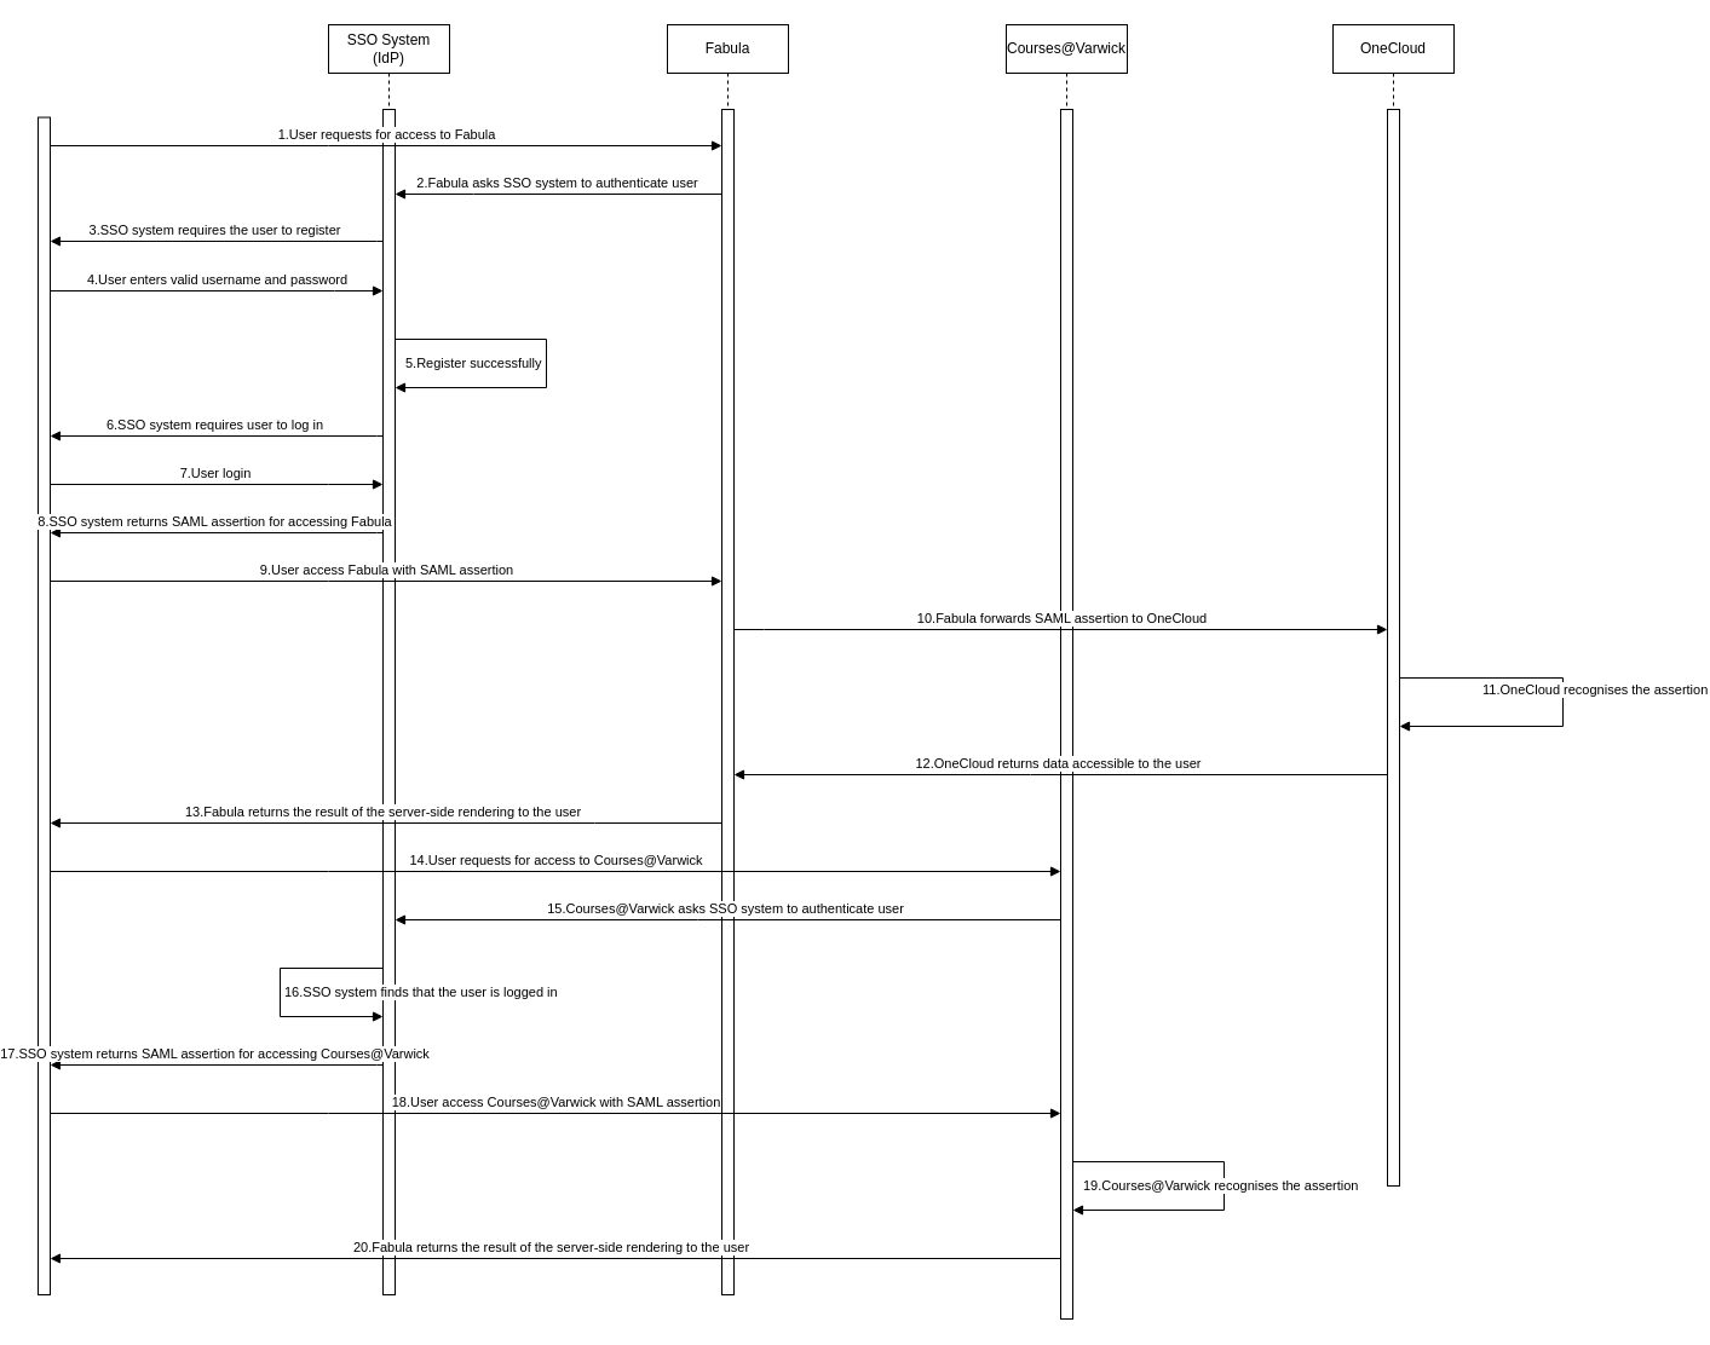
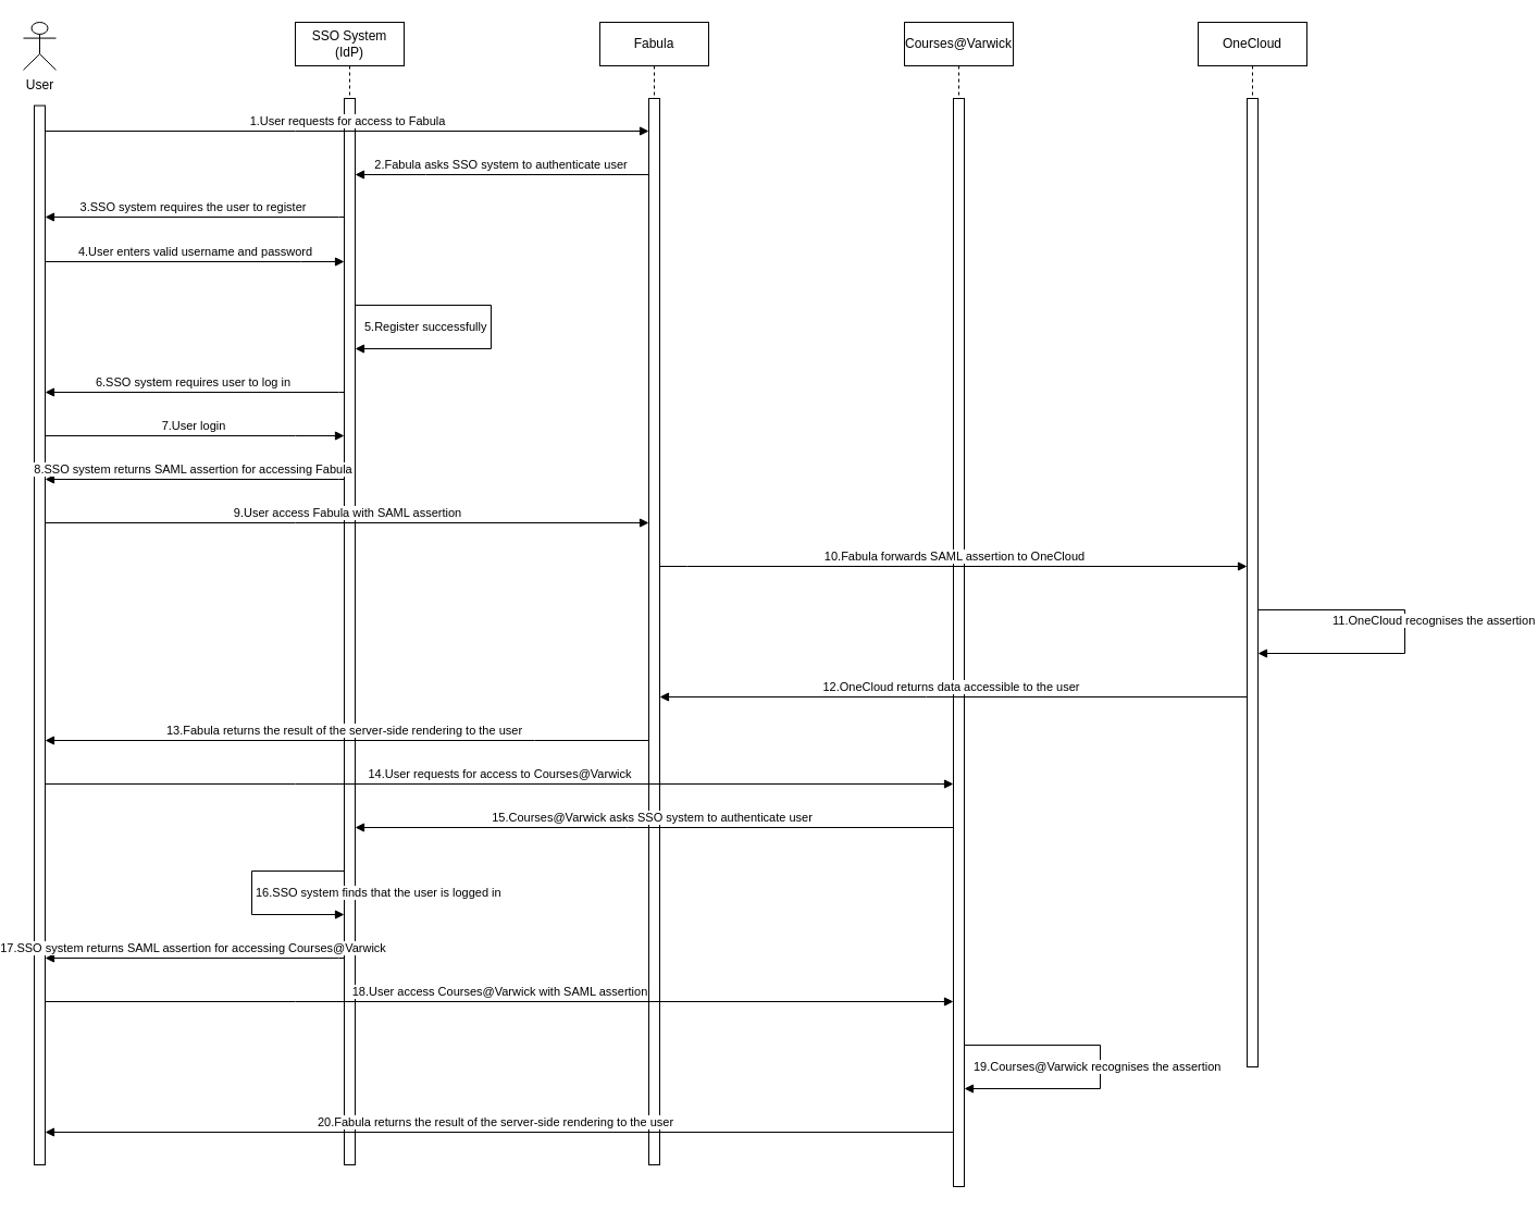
+ <mxCell id="17" value="User" style="shape=umlActor;verticalLabelPosition=bottom;verticalAlign=top;html=1;" vertex="1" parent="16"><mxGeometry width="30" height="43.75" as="geometry" /></mxCell>
